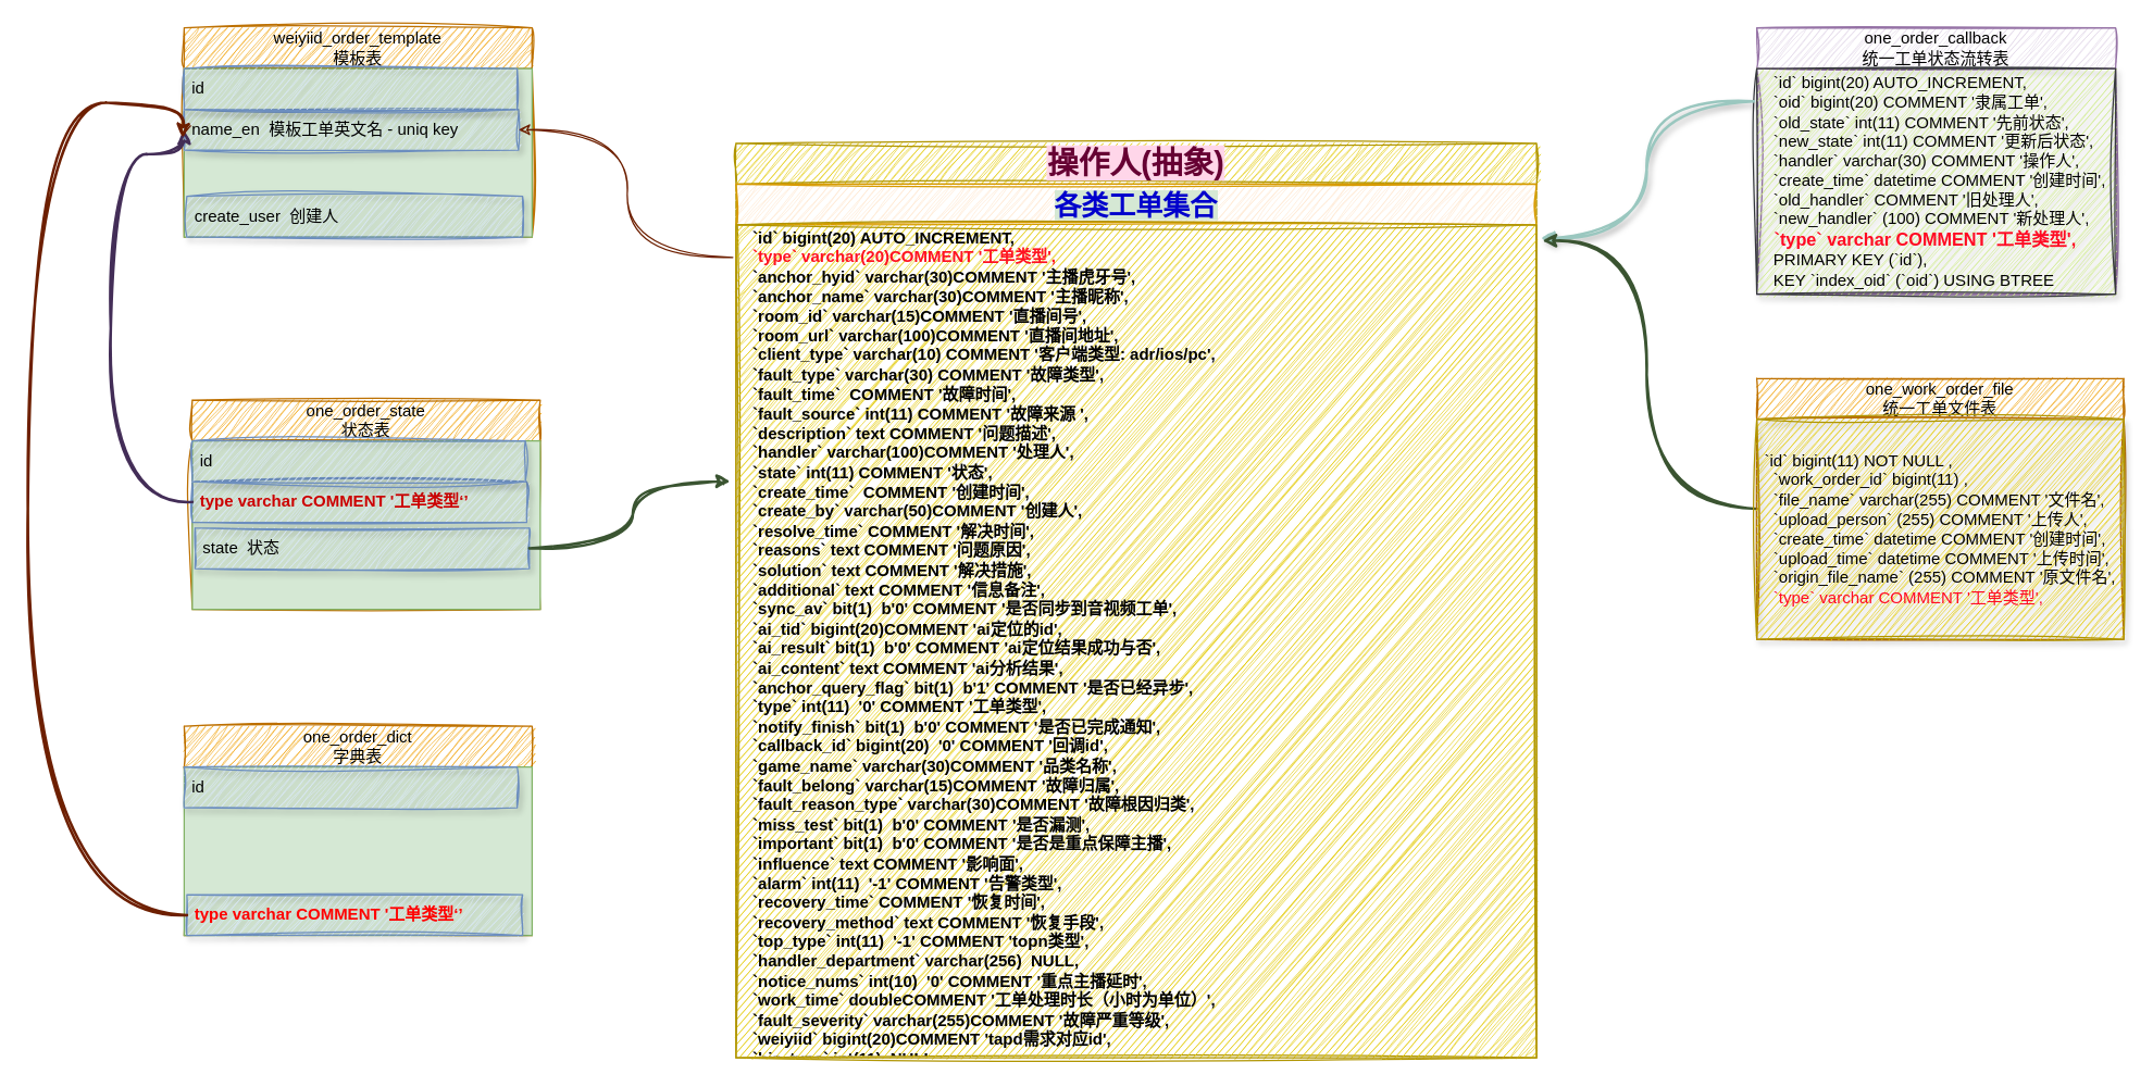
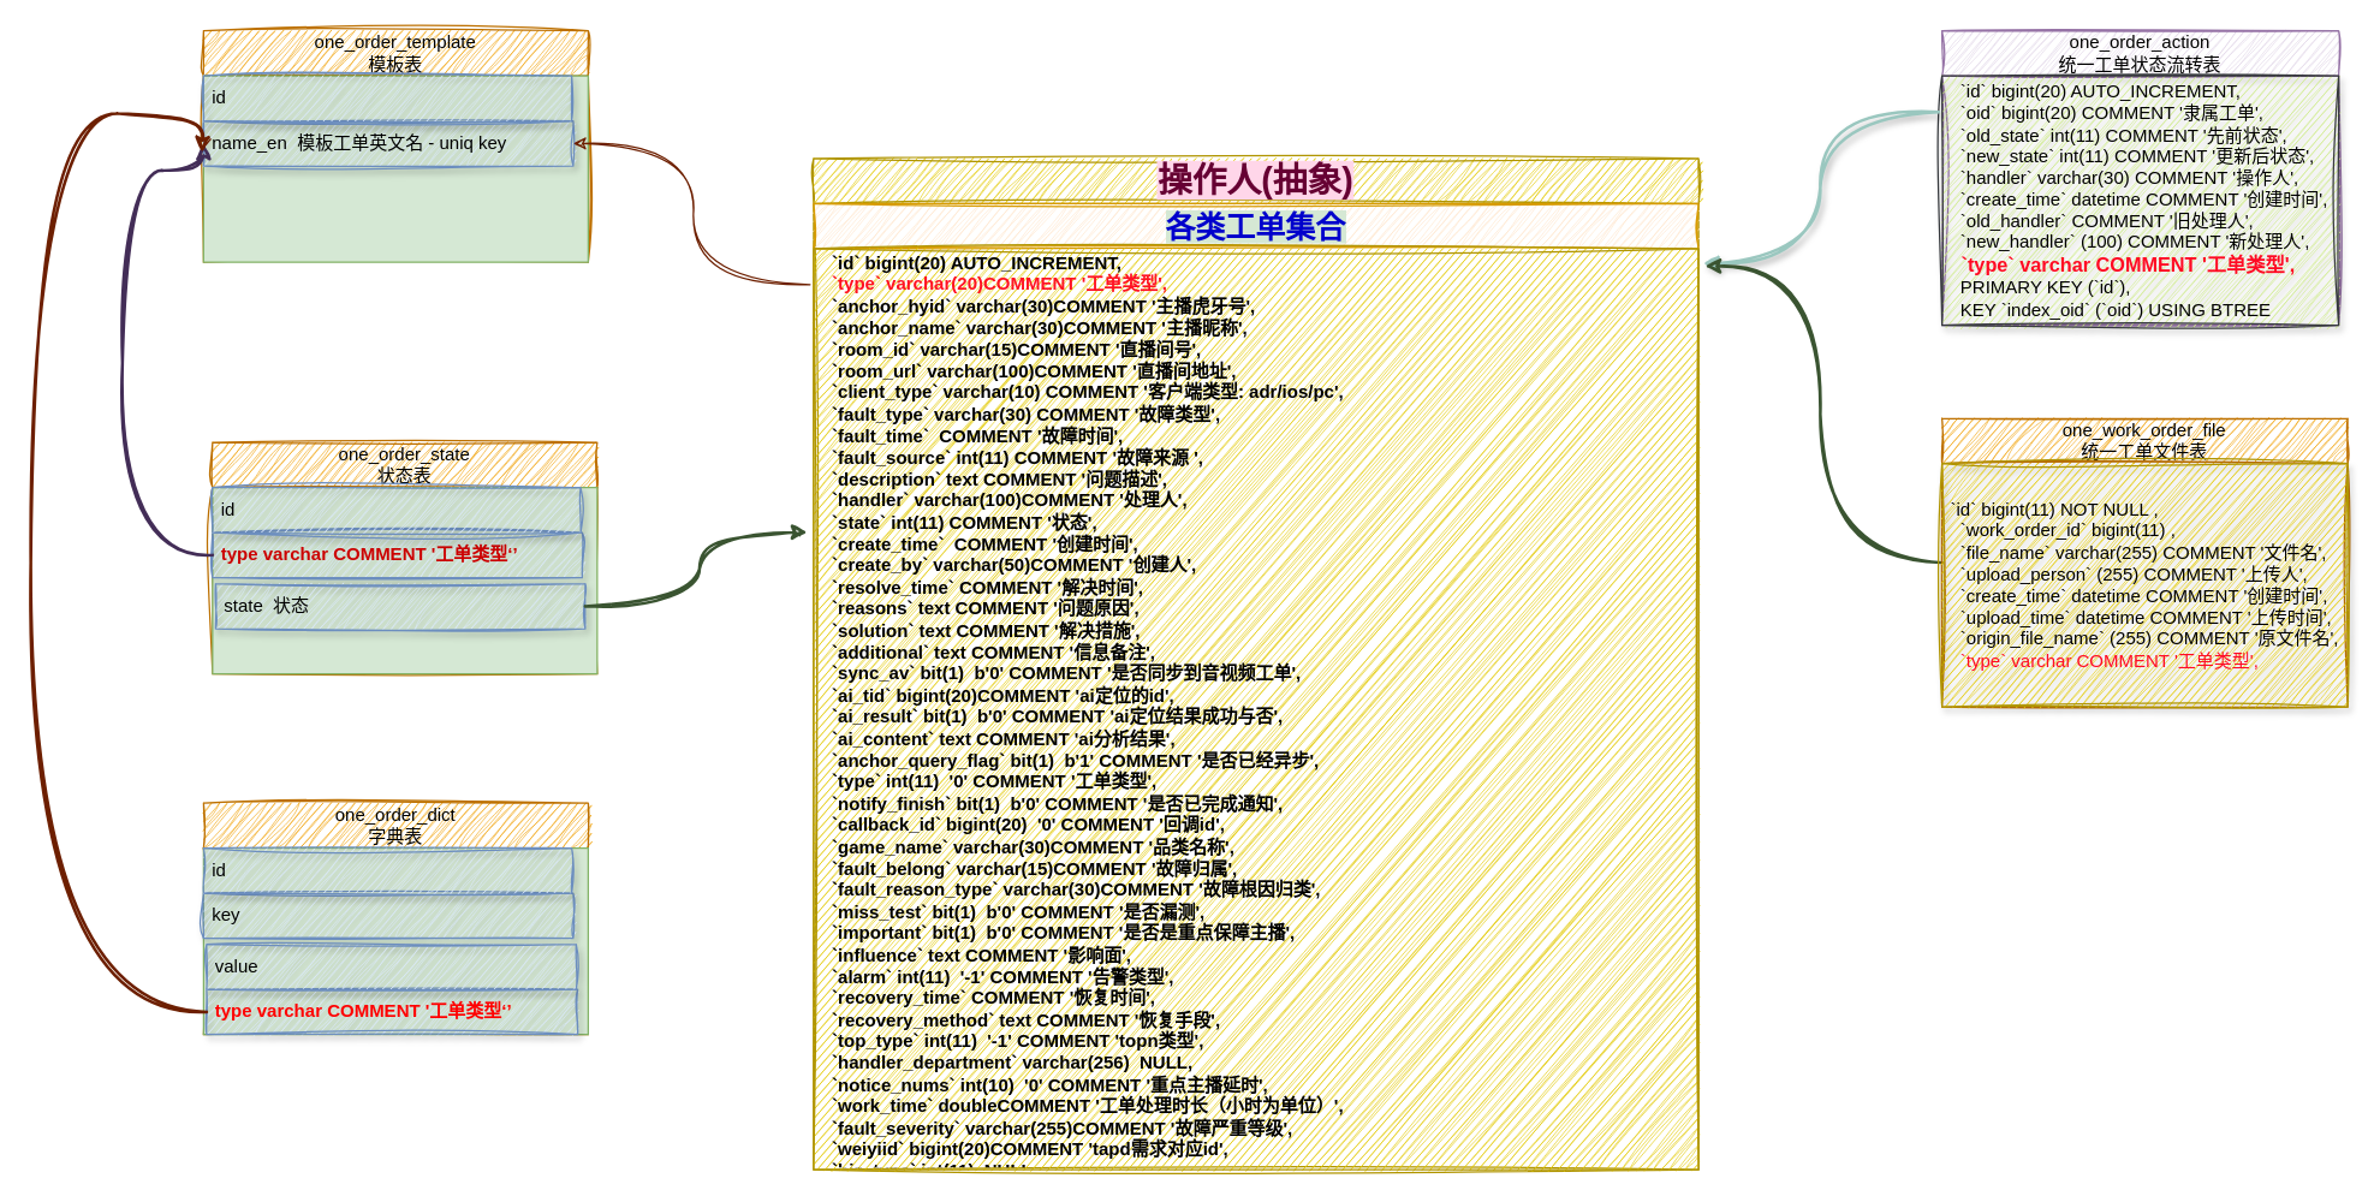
- <mxCell id="16" value="weiyiid_order_template&lt;br&gt;模板表" style="swimlane;fontStyle=0;childLayout=stackLayout;horizontal=1;startSize=30;horizontalStack=0;resizeParent=1;resizeParentMax=0;resizeLast=0;collapsible=1;marginBottom=0;whiteSpace=wrap;html=1;sketch=1;curveFitting=1;jiggle=2;fillColor=#f0a30a;fontColor=#000000;strokeColor=#BD7000;movable=1;resizable=1;rotatable=1;deletable=1;editable=1;locked=0;connectable=1;container=0;" vertex="1" parent="1"><mxGeometry x="135" y="20" width="256" height="154" as="geometry" /></mxCell>
+ <mxCell id="16" value="one_order_template&lt;br&gt;模板表" style="swimlane;fontStyle=0;childLayout=stackLayout;horizontal=1;startSize=30;horizontalStack=0;resizeParent=1;resizeParentMax=0;resizeLast=0;collapsible=1;marginBottom=0;whiteSpace=wrap;html=1;sketch=1;curveFitting=1;jiggle=2;fillColor=#f0a30a;fontColor=#000000;strokeColor=#BD7000;movable=1;resizable=1;rotatable=1;deletable=1;editable=1;locked=0;connectable=1;container=0;" vertex="1" parent="1"><mxGeometry x="135" y="20" width="256" height="154" as="geometry" /></mxCell>
- <mxCell id="10" value="one_order_callback&lt;br&gt;统一工单状态流转表" style="swimlane;fontStyle=0;childLayout=stackLayout;horizontal=1;startSize=30;horizontalStack=0;resizeParent=1;resizeParentMax=0;resizeLast=0;collapsible=1;marginBottom=0;whiteSpace=wrap;html=1;sketch=1;curveFitting=1;jiggle=2;fillColor=#e1d5e7;strokeColor=#9673a6;" vertex="1" parent="1"><mxGeometry x="1292" y="20" width="264" height="196" as="geometry" /></mxCell>
+ <mxCell id="10" value="one_order_action&lt;br&gt;统一工单状态流转表" style="swimlane;fontStyle=0;childLayout=stackLayout;horizontal=1;startSize=30;horizontalStack=0;resizeParent=1;resizeParentMax=0;resizeLast=0;collapsible=1;marginBottom=0;whiteSpace=wrap;html=1;sketch=1;curveFitting=1;jiggle=2;fillColor=#e1d5e7;strokeColor=#9673a6;" vertex="1" parent="1"><mxGeometry x="1292" y="20" width="264" height="196" as="geometry" /></mxCell>
- <mxCell id="18" value="create_user&amp;nbsp; 创建人" style="text;strokeColor=#6c8ebf;fillColor=#dae8fc;align=left;verticalAlign=middle;spacingLeft=4;spacingRight=4;overflow=hidden;points=[[0,0.5],[1,0.5]];portConstraint=eastwest;rotatable=0;whiteSpace=wrap;html=1;sketch=1;curveFitting=1;jiggle=2;shadow=1;" vertex="1" parent="17"><mxGeometry x="2" y="94" width="247" height="30" as="geometry" /></mxCell>
+ <mxCell id="27" value="key" style="text;strokeColor=#6c8ebf;fillColor=#dae8fc;align=left;verticalAlign=middle;spacingLeft=4;spacingRight=4;overflow=hidden;points=[[0,0.5],[1,0.5]];portConstraint=eastwest;rotatable=0;whiteSpace=wrap;html=1;sketch=1;curveFitting=1;jiggle=2;shadow=1;" vertex="1" parent="25"><mxGeometry y="30" width="246" height="30" as="geometry" /></mxCell>
+ <mxCell id="28" value="value" style="text;strokeColor=#6c8ebf;fillColor=#dae8fc;align=left;verticalAlign=middle;spacingLeft=4;spacingRight=4;overflow=hidden;points=[[0,0.5],[1,0.5]];portConstraint=eastwest;rotatable=0;whiteSpace=wrap;html=1;sketch=1;curveFitting=1;jiggle=2;shadow=1;" vertex="1" parent="25"><mxGeometry x="2" y="64" width="246" height="30" as="geometry" /></mxCell>
